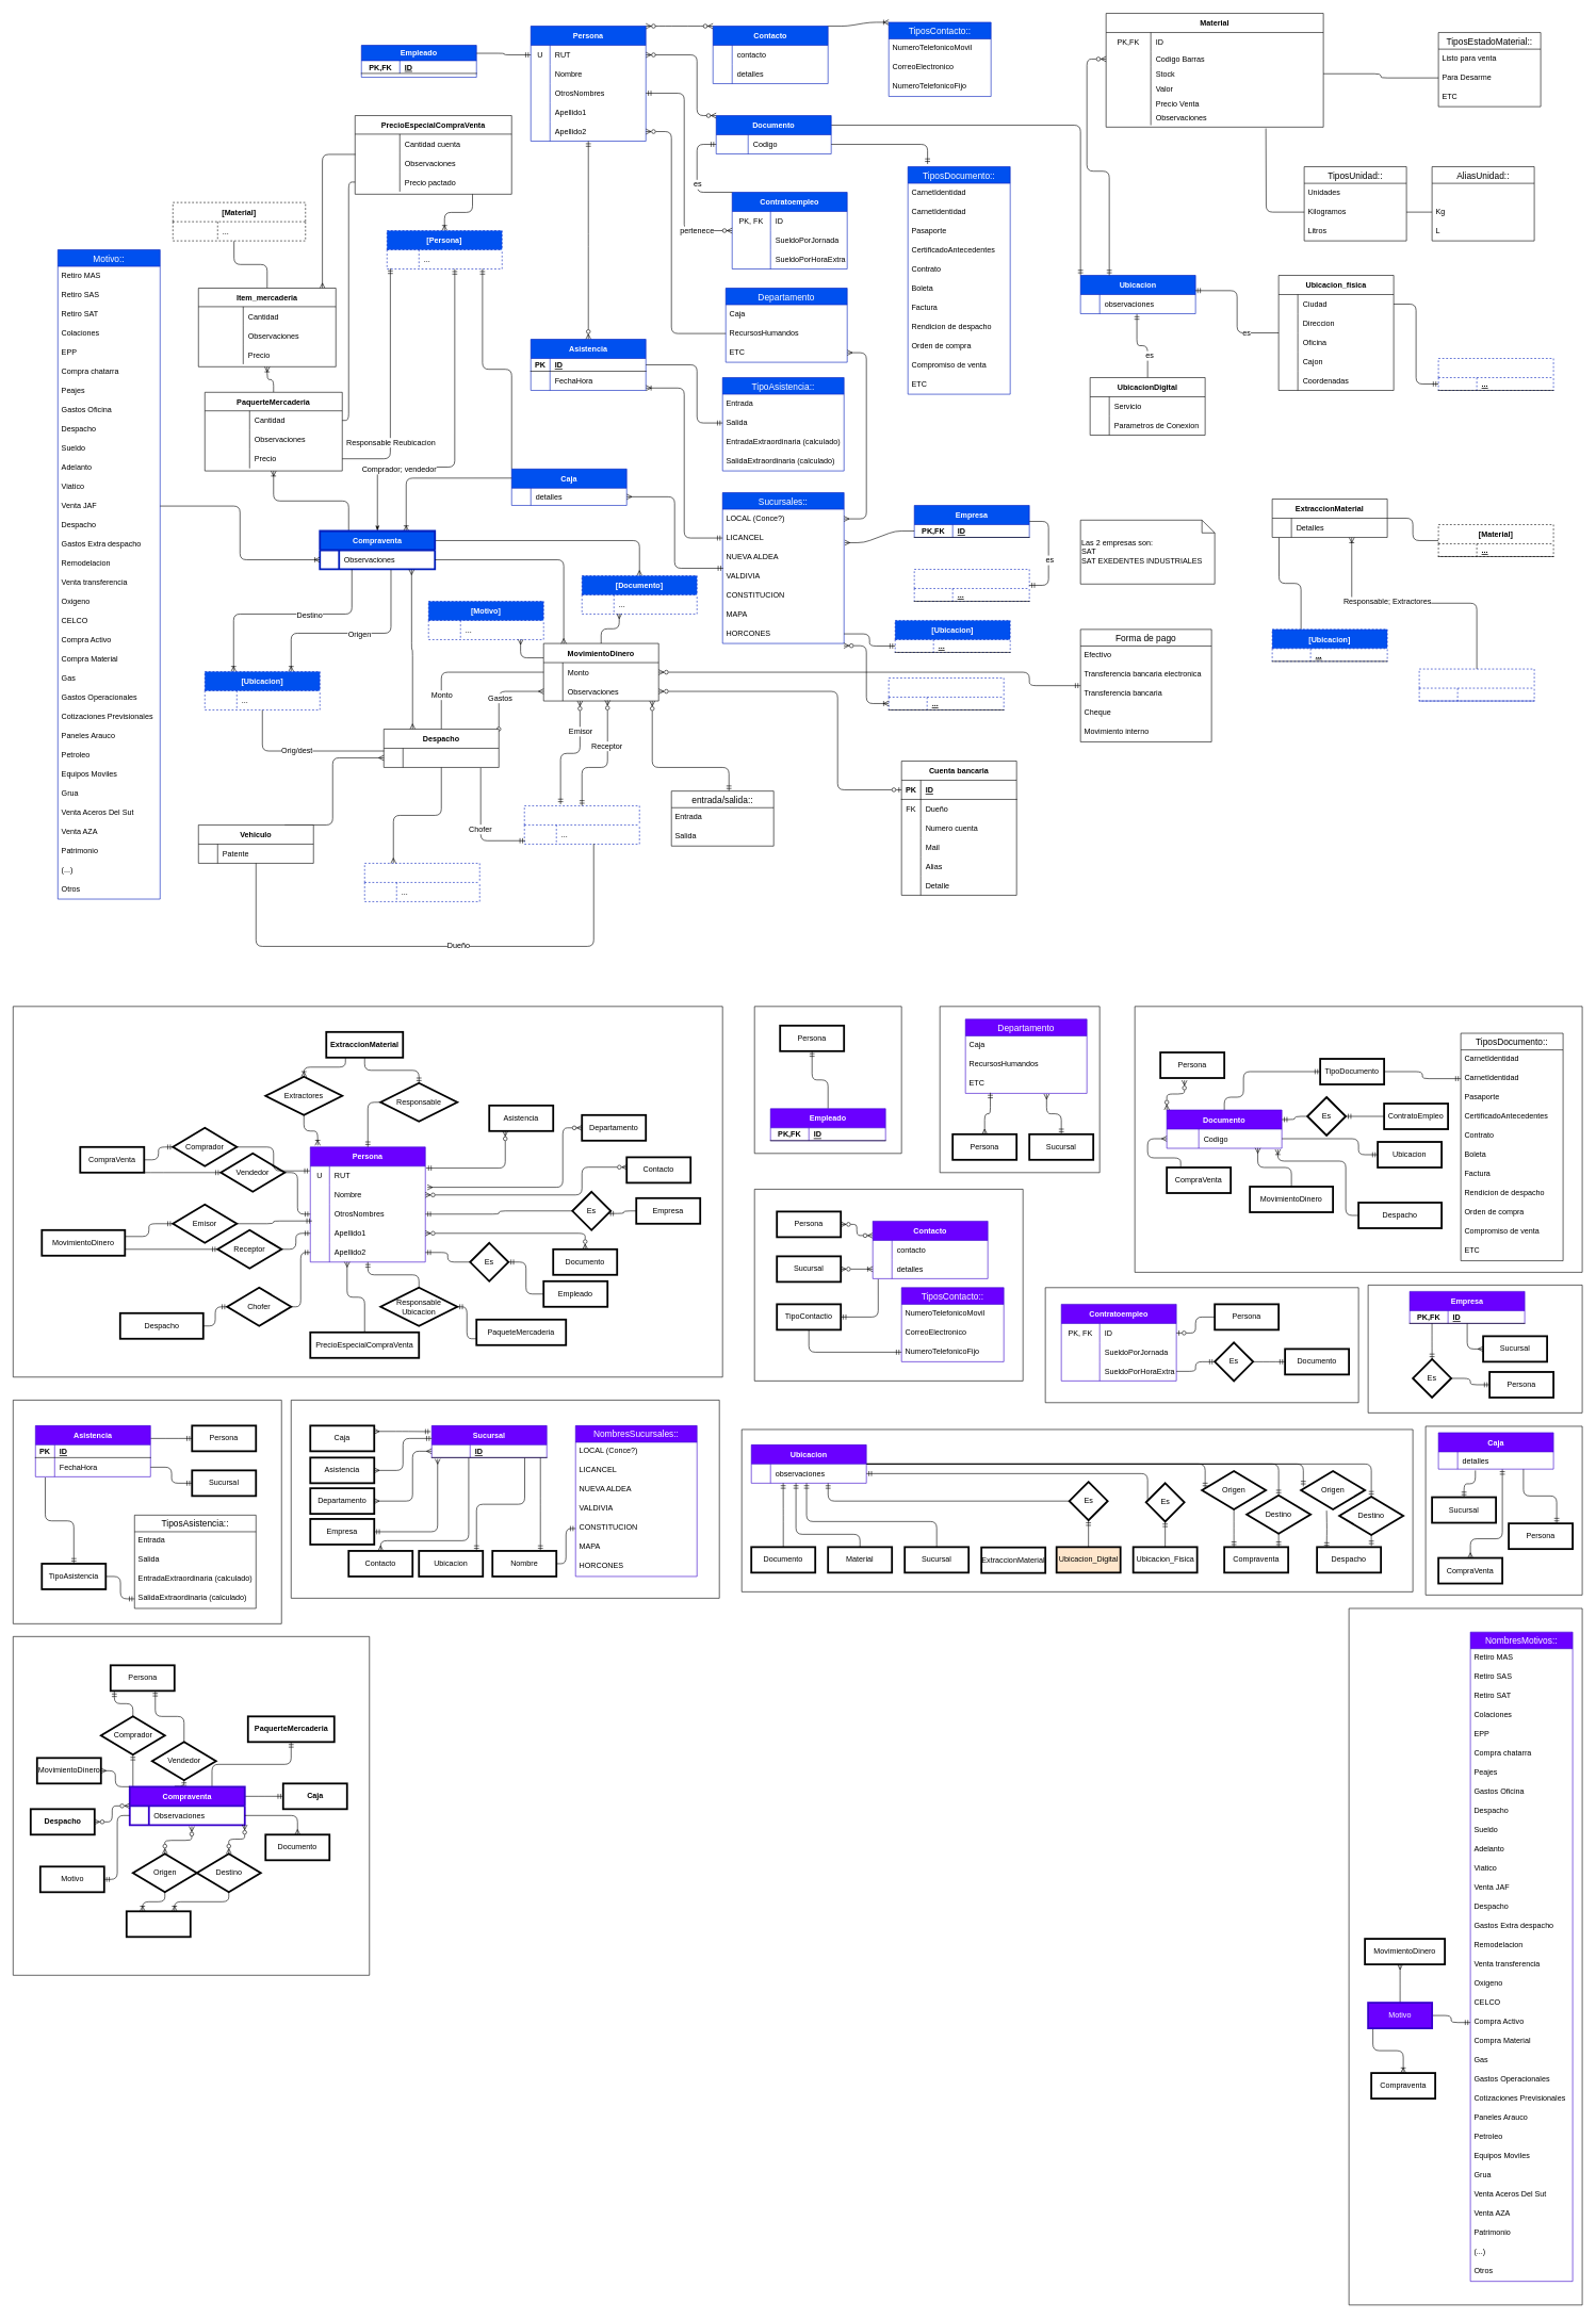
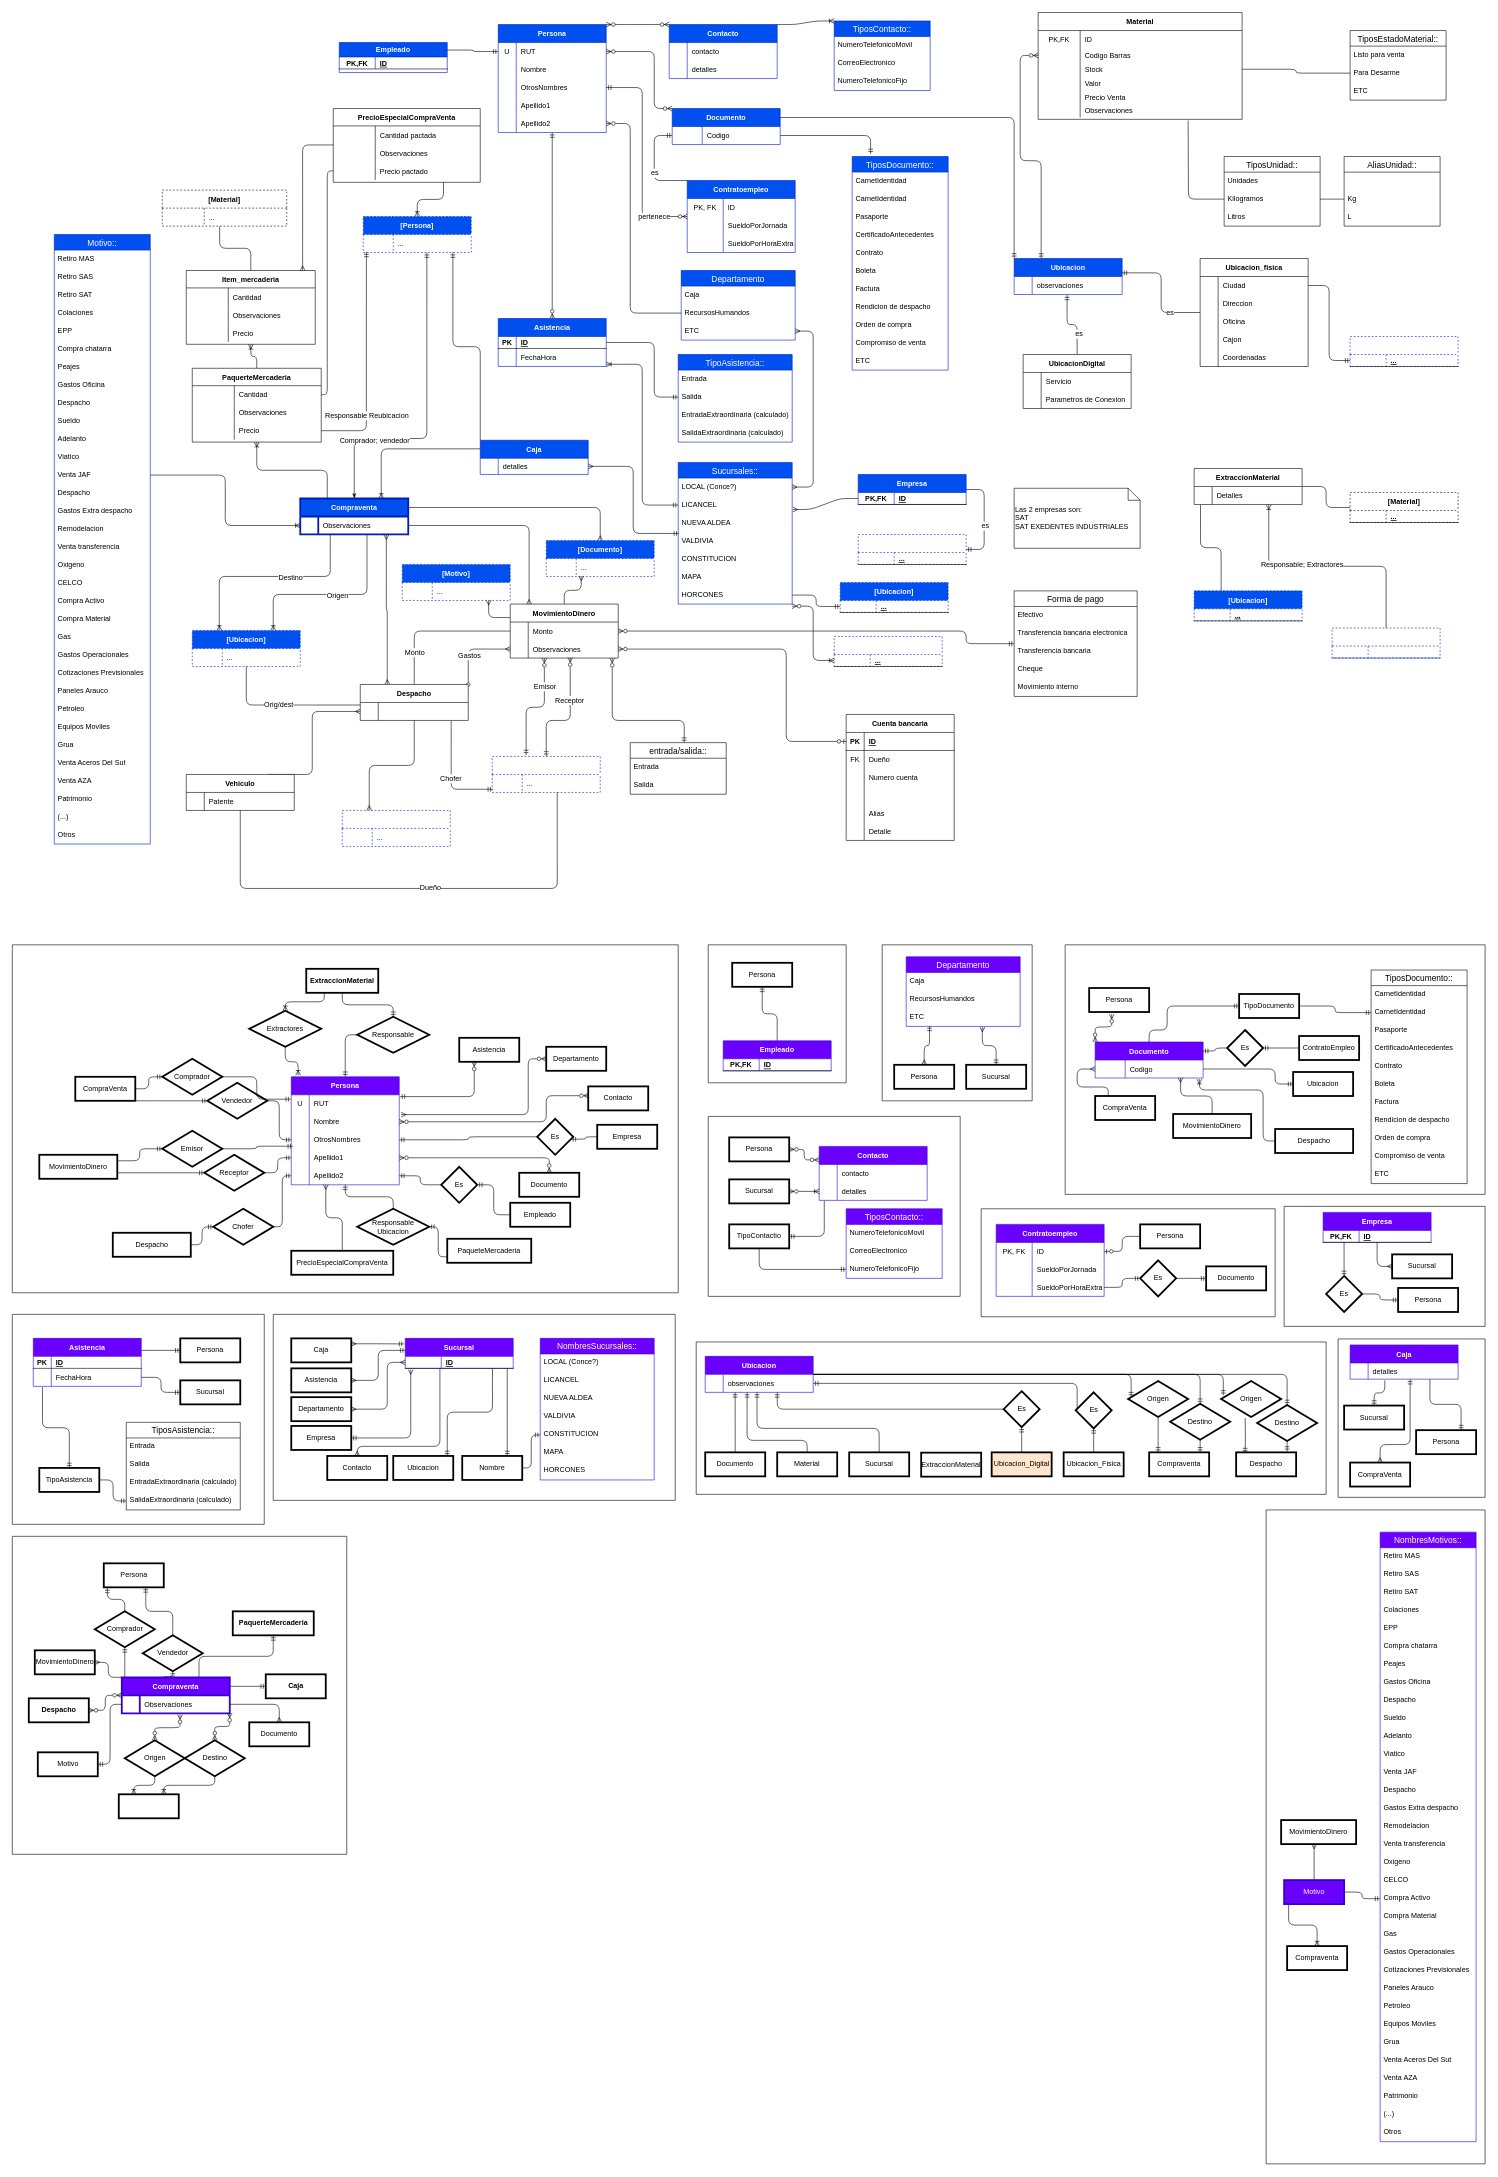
- <mxCell id="337" value="Cantidad cuenta" style="shape=partialRectangle;connectable=0;fillColor=none;top=0;left=0;bottom=0;right=0;align=left;spacingLeft=6;overflow=hidden;" parent="335" vertex="1"><mxGeometry x="70" width="175" height="30" as="geometry"><mxRectangle width="175" height="30" as="alternateBounds" /></mxGeometry></mxCell>
+ <mxCell id="337" value="Cantidad pactada" style="shape=partialRectangle;connectable=0;fillColor=none;top=0;left=0;bottom=0;right=0;align=left;spacingLeft=6;overflow=hidden;" parent="335" vertex="1"><mxGeometry x="70" width="175" height="30" as="geometry"><mxRectangle width="175" height="30" as="alternateBounds" /></mxGeometry></mxCell>
- <mxCell id="120" value="Mail" style="shape=partialRectangle;connectable=0;fillColor=none;top=0;left=0;bottom=0;right=0;align=left;spacingLeft=6;overflow=hidden;" parent="118" vertex="1"><mxGeometry x="30" width="150" height="30" as="geometry"><mxRectangle width="150" height="30" as="alternateBounds" /></mxGeometry></mxCell>
